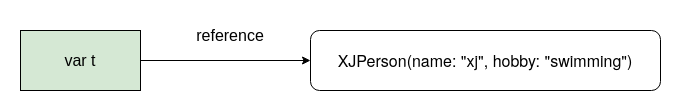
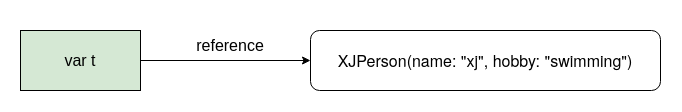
- <mxCell id="5" value="reference" style="text;html=1;strokeColor=none;fillColor=none;align=center;verticalAlign=middle;whiteSpace=wrap;rounded=0;fontSize=16;" parent="1" vertex="1"><mxGeometry x="190" y="20" width="80" height="30" as="geometry" /></mxCell>
+ <mxCell id="5" value="reference" style="text;html=1;strokeColor=none;fillColor=none;align=center;verticalAlign=middle;whiteSpace=wrap;rounded=0;fontSize=16;" parent="1" vertex="1"><mxGeometry x="190" y="30" width="80" height="30" as="geometry" /></mxCell>
